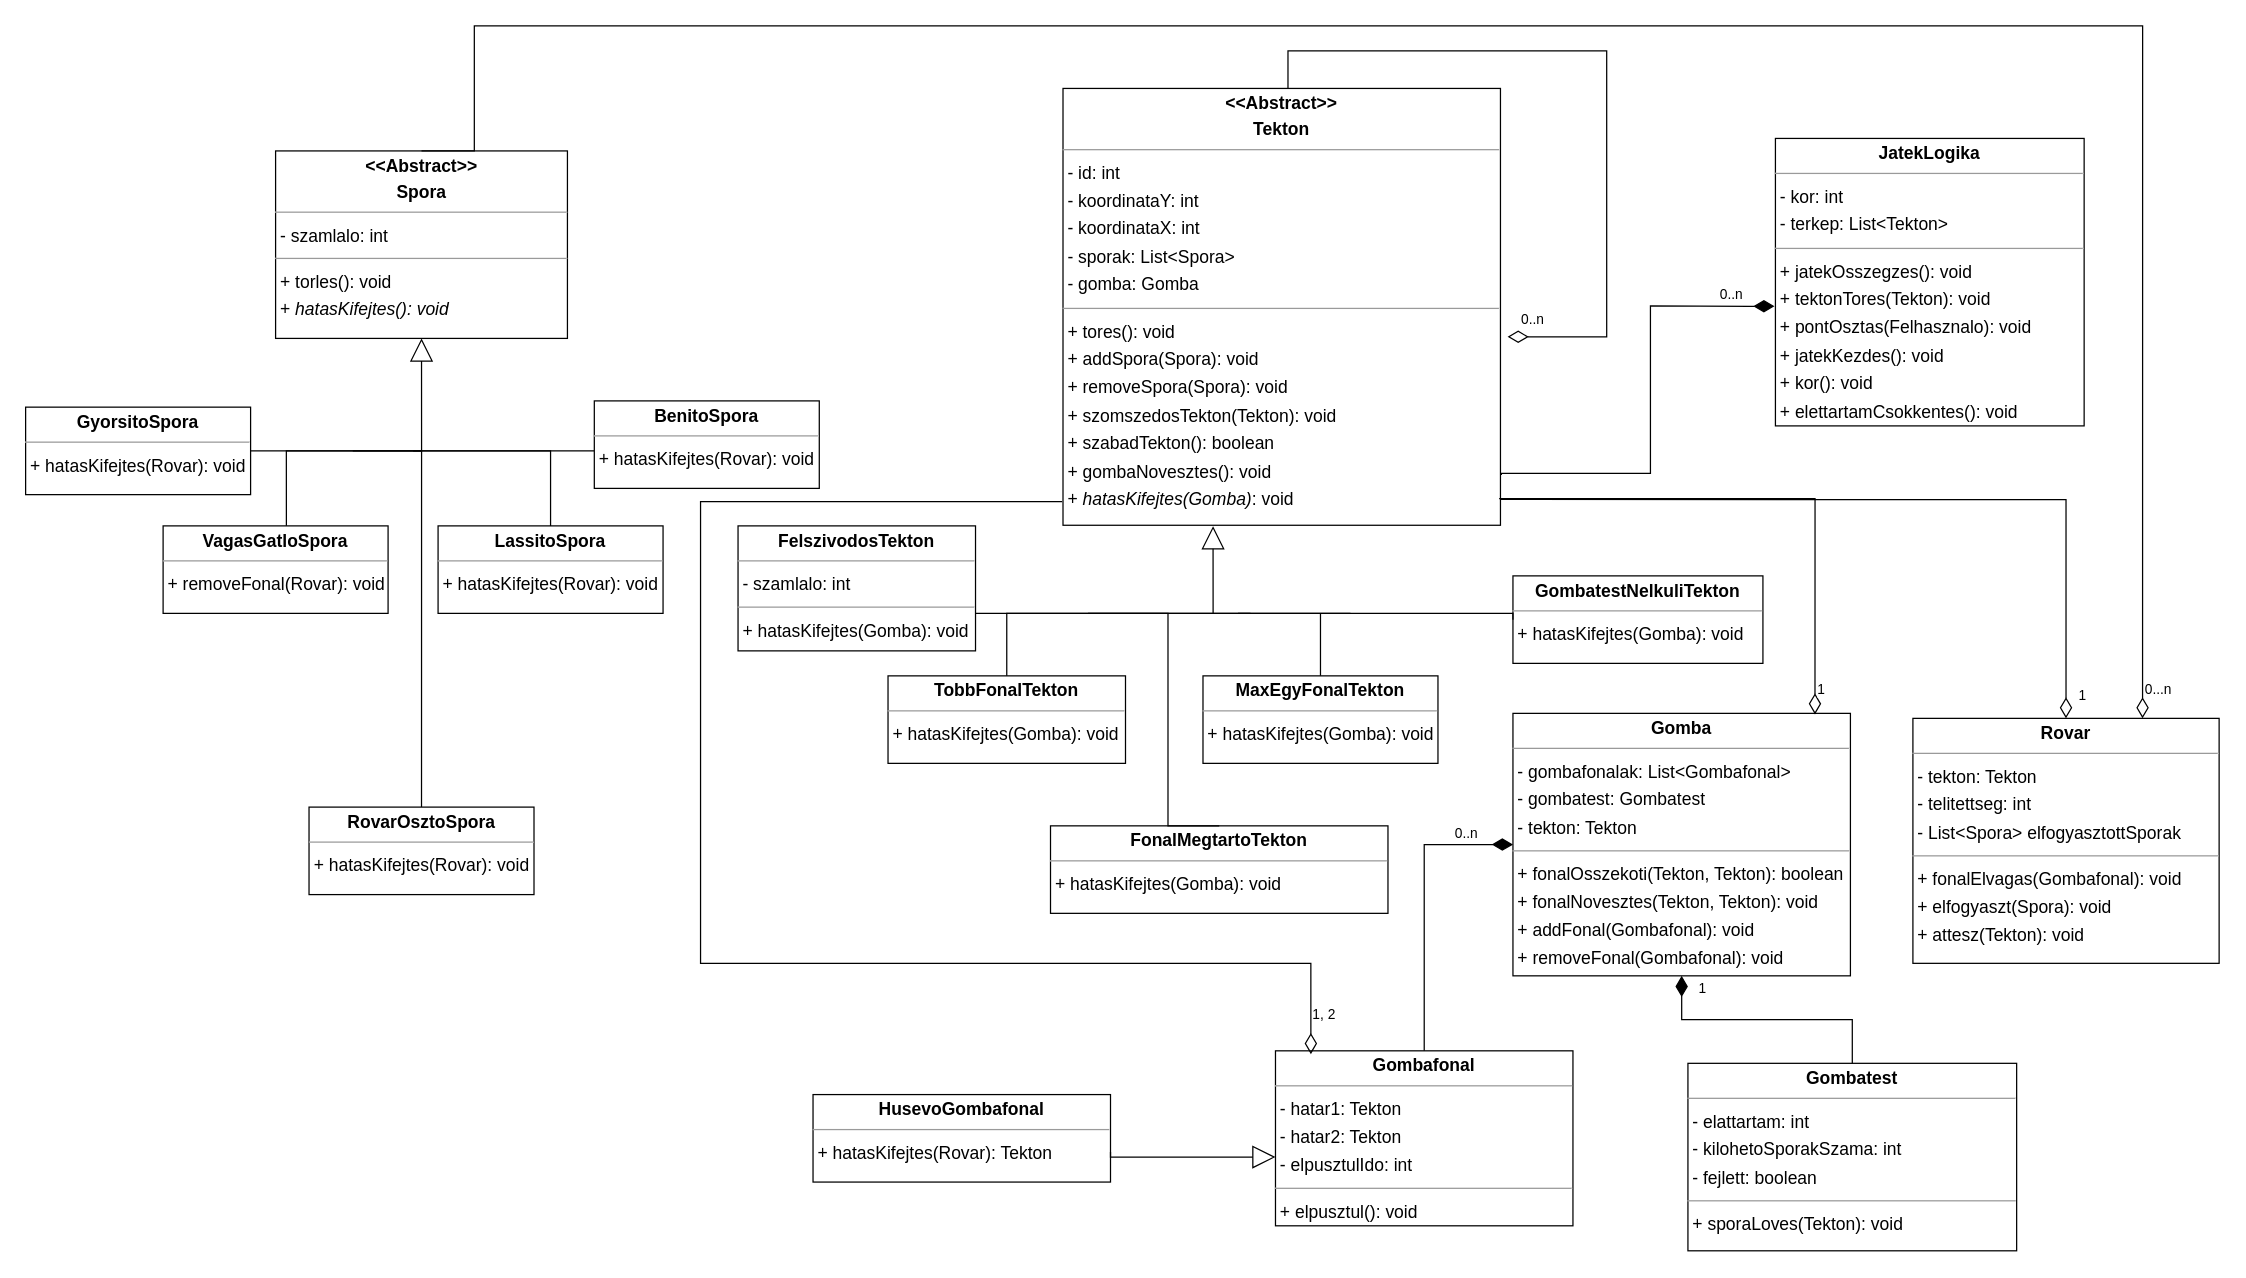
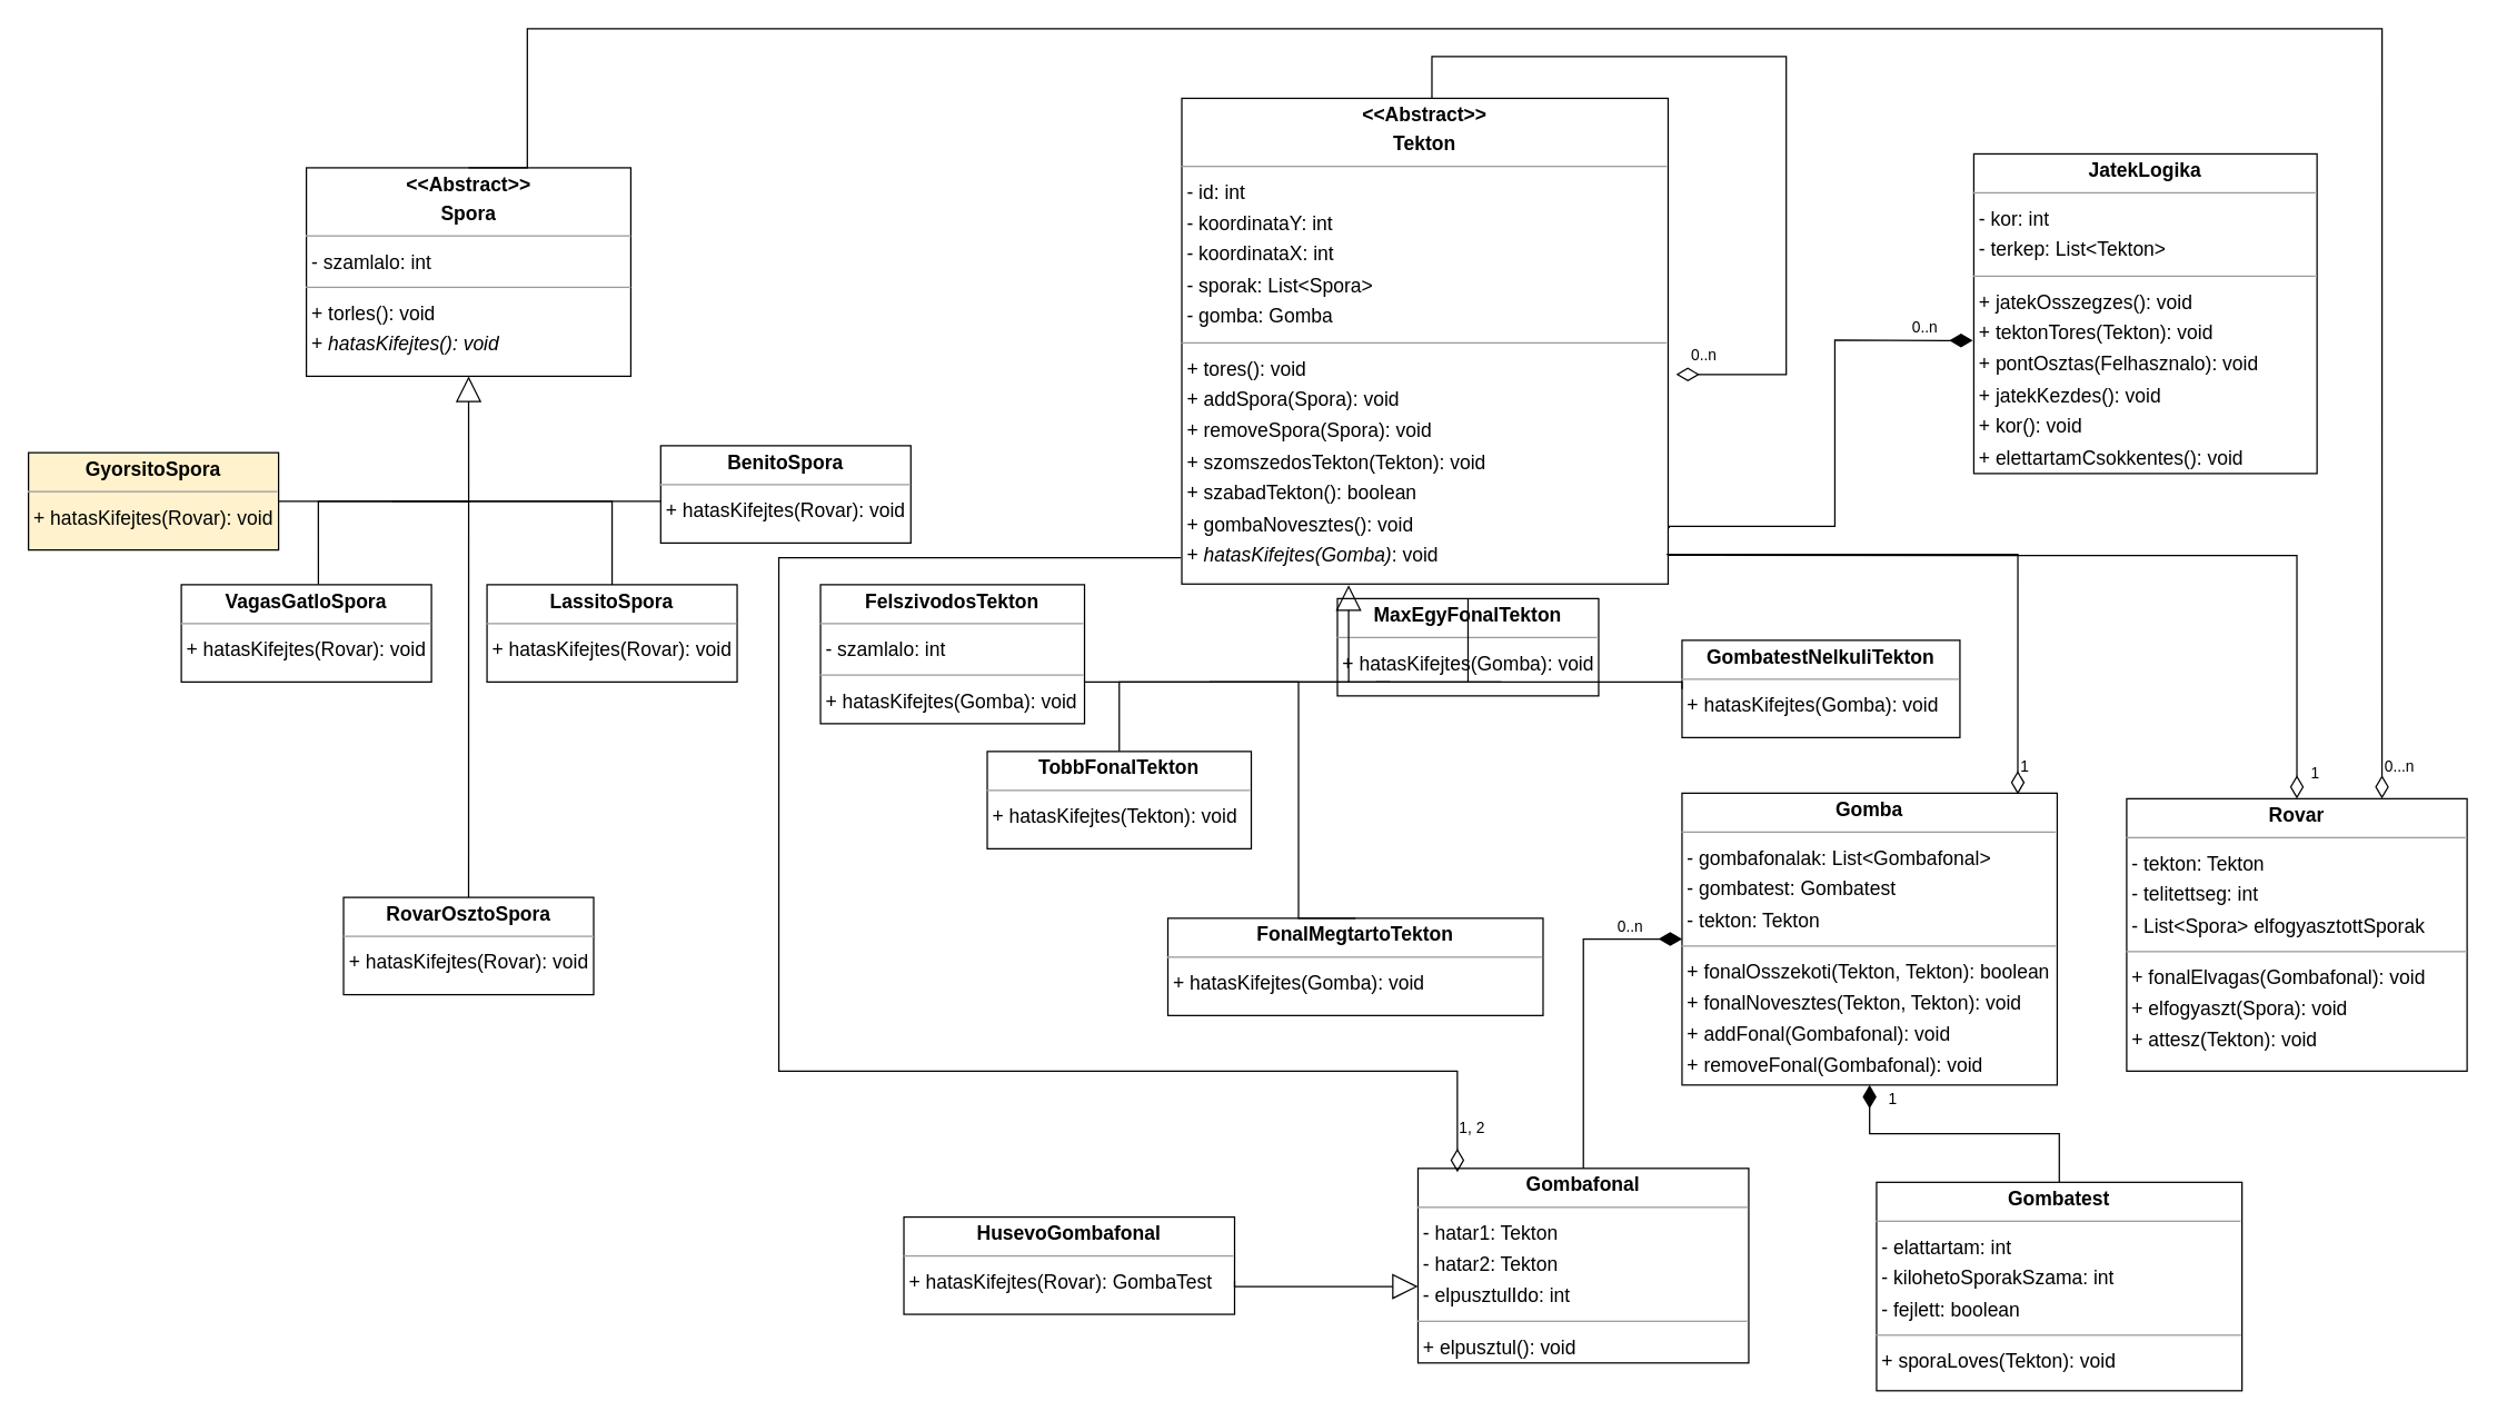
- <mxCell id="24" value="&lt;p style=&quot;margin:0px;margin-top:4px;text-align:center;&quot;&gt;&lt;b&gt;GyorsitoSpora&lt;/b&gt;&lt;/p&gt;&lt;hr size=&quot;1&quot;&gt;&lt;p style=&quot;margin:0 0 0 4px;line-height:1.6;&quot;&gt;+ hatasKifejtes(Rovar): void&lt;/p&gt;" style="verticalAlign=top;align=left;overflow=fill;fontSize=14;fontFamily=Helvetica;html=1;rounded=0;shadow=0;comic=0;labelBackgroundColor=none;strokeWidth=1;" parent="1" vertex="1"><mxGeometry x="20" y="325" width="180" height="70" as="geometry" /></mxCell>
+ <mxCell id="24" value="&lt;p style=&quot;margin:0px;margin-top:4px;text-align:center;&quot;&gt;&lt;b&gt;GyorsitoSpora&lt;/b&gt;&lt;/p&gt;&lt;hr size=&quot;1&quot;&gt;&lt;p style=&quot;margin:0 0 0 4px;line-height:1.6;&quot;&gt;+ hatasKifejtes(Rovar): void&lt;/p&gt;" style="verticalAlign=top;align=left;overflow=fill;fontSize=14;fontFamily=Helvetica;html=1;rounded=0;shadow=0;comic=0;labelBackgroundColor=none;strokeWidth=1;fillColor=#fff2cc;" parent="1" vertex="1"><mxGeometry x="20" y="325" width="180" height="70" as="geometry" /></mxCell>
- <mxCell id="25" value="&lt;p style=&quot;margin:0px;margin-top:4px;text-align:center;&quot;&gt;&lt;b&gt;VagasGatloSpora&lt;/b&gt;&lt;/p&gt;&lt;hr size=&quot;1&quot;&gt;&lt;p style=&quot;margin:0 0 0 4px;line-height:1.6;&quot;&gt;+ removeFonal(Rovar): void&lt;/p&gt;" style="verticalAlign=top;align=left;overflow=fill;fontSize=14;fontFamily=Helvetica;html=1;rounded=0;shadow=0;comic=0;labelBackgroundColor=none;strokeWidth=1;" parent="1" vertex="1"><mxGeometry x="130" y="420" width="180" height="70" as="geometry" /></mxCell>
+ <mxCell id="25" value="&lt;p style=&quot;margin:0px;margin-top:4px;text-align:center;&quot;&gt;&lt;b&gt;VagasGatloSpora&lt;/b&gt;&lt;/p&gt;&lt;hr size=&quot;1&quot;&gt;&lt;p style=&quot;margin:0 0 0 4px;line-height:1.6;&quot;&gt;+ hatasKifejtes(Rovar): void&lt;/p&gt;" style="verticalAlign=top;align=left;overflow=fill;fontSize=14;fontFamily=Helvetica;html=1;rounded=0;shadow=0;comic=0;labelBackgroundColor=none;strokeWidth=1;" parent="1" vertex="1"><mxGeometry x="130" y="420" width="180" height="70" as="geometry" /></mxCell>
- <mxCell id="18" value="&lt;p style=&quot;margin:0px;margin-top:4px;text-align:center;&quot;&gt;&lt;b&gt;TobbFonalTekton&lt;/b&gt;&lt;/p&gt;&lt;hr size=&quot;1&quot;&gt;&lt;p style=&quot;margin:0 0 0 4px;line-height:1.6;&quot;&gt;+ hatasKifejtes(Gomba): void&lt;/p&gt;" style="verticalAlign=top;align=left;overflow=fill;fontSize=14;fontFamily=Helvetica;html=1;rounded=0;shadow=0;comic=0;labelBackgroundColor=none;strokeWidth=1;" parent="1" vertex="1"><mxGeometry x="710" y="540" width="190" height="70" as="geometry" /></mxCell>
+ <mxCell id="18" value="&lt;p style=&quot;margin:0px;margin-top:4px;text-align:center;&quot;&gt;&lt;b&gt;TobbFonalTekton&lt;/b&gt;&lt;/p&gt;&lt;hr size=&quot;1&quot;&gt;&lt;p style=&quot;margin:0 0 0 4px;line-height:1.6;&quot;&gt;+ hatasKifejtes(Tekton): void&lt;/p&gt;" style="verticalAlign=top;align=left;overflow=fill;fontSize=14;fontFamily=Helvetica;html=1;rounded=0;shadow=0;comic=0;labelBackgroundColor=none;strokeWidth=1;" parent="1" vertex="1"><mxGeometry x="710" y="540" width="190" height="70" as="geometry" /></mxCell>
- <mxCell id="17" value="&lt;p style=&quot;margin:0px;margin-top:4px;text-align:center;&quot;&gt;&lt;b&gt;MaxEgyFonalTekton&lt;/b&gt;&lt;/p&gt;&lt;hr size=&quot;1&quot;&gt;&lt;p style=&quot;margin:0 0 0 4px;line-height:1.6;&quot;&gt;+ hatasKifejtes(Gomba): void&lt;/p&gt;" style="verticalAlign=top;align=left;overflow=fill;fontSize=14;fontFamily=Helvetica;html=1;rounded=0;shadow=0;comic=0;labelBackgroundColor=none;strokeWidth=1;" parent="1" vertex="1"><mxGeometry x="962" y="540" width="188" height="70" as="geometry" /></mxCell>
+ <mxCell id="17" value="&lt;p style=&quot;margin:0px;margin-top:4px;text-align:center;&quot;&gt;&lt;b&gt;MaxEgyFonalTekton&lt;/b&gt;&lt;/p&gt;&lt;hr size=&quot;1&quot;&gt;&lt;p style=&quot;margin:0 0 0 4px;line-height:1.6;&quot;&gt;+ hatasKifejtes(Gomba): void&lt;/p&gt;" style="verticalAlign=top;align=left;overflow=fill;fontSize=14;fontFamily=Helvetica;html=1;rounded=0;shadow=0;comic=0;labelBackgroundColor=none;strokeWidth=1;" parent="1" vertex="1"><mxGeometry x="962" y="430" width="188" height="70" as="geometry" /></mxCell>
- <mxCell id="38" value="&lt;p style=&quot;margin:0px;margin-top:4px;text-align:center;&quot;&gt;&lt;b&gt;HusevoGombafonal&lt;/b&gt;&lt;/p&gt;&lt;hr size=&quot;1&quot;&gt;&lt;p style=&quot;margin:0 0 0 4px;line-height:1.6;&quot;&gt;+ hatasKifejtes(Rovar): Tekton&lt;/p&gt;" style="verticalAlign=top;align=left;overflow=fill;fontSize=14;fontFamily=Helvetica;html=1;rounded=0;shadow=0;comic=0;labelBackgroundColor=none;strokeWidth=1;" parent="1" vertex="1"><mxGeometry x="650" y="875" width="238" height="70" as="geometry" /></mxCell>
+ <mxCell id="38" value="&lt;p style=&quot;margin:0px;margin-top:4px;text-align:center;&quot;&gt;&lt;b&gt;HusevoGombafonal&lt;/b&gt;&lt;/p&gt;&lt;hr size=&quot;1&quot;&gt;&lt;p style=&quot;margin:0 0 0 4px;line-height:1.6;&quot;&gt;+ hatasKifejtes(Rovar): GombaTest&lt;/p&gt;" style="verticalAlign=top;align=left;overflow=fill;fontSize=14;fontFamily=Helvetica;html=1;rounded=0;shadow=0;comic=0;labelBackgroundColor=none;strokeWidth=1;" parent="1" vertex="1"><mxGeometry x="650" y="875" width="238" height="70" as="geometry" /></mxCell>
